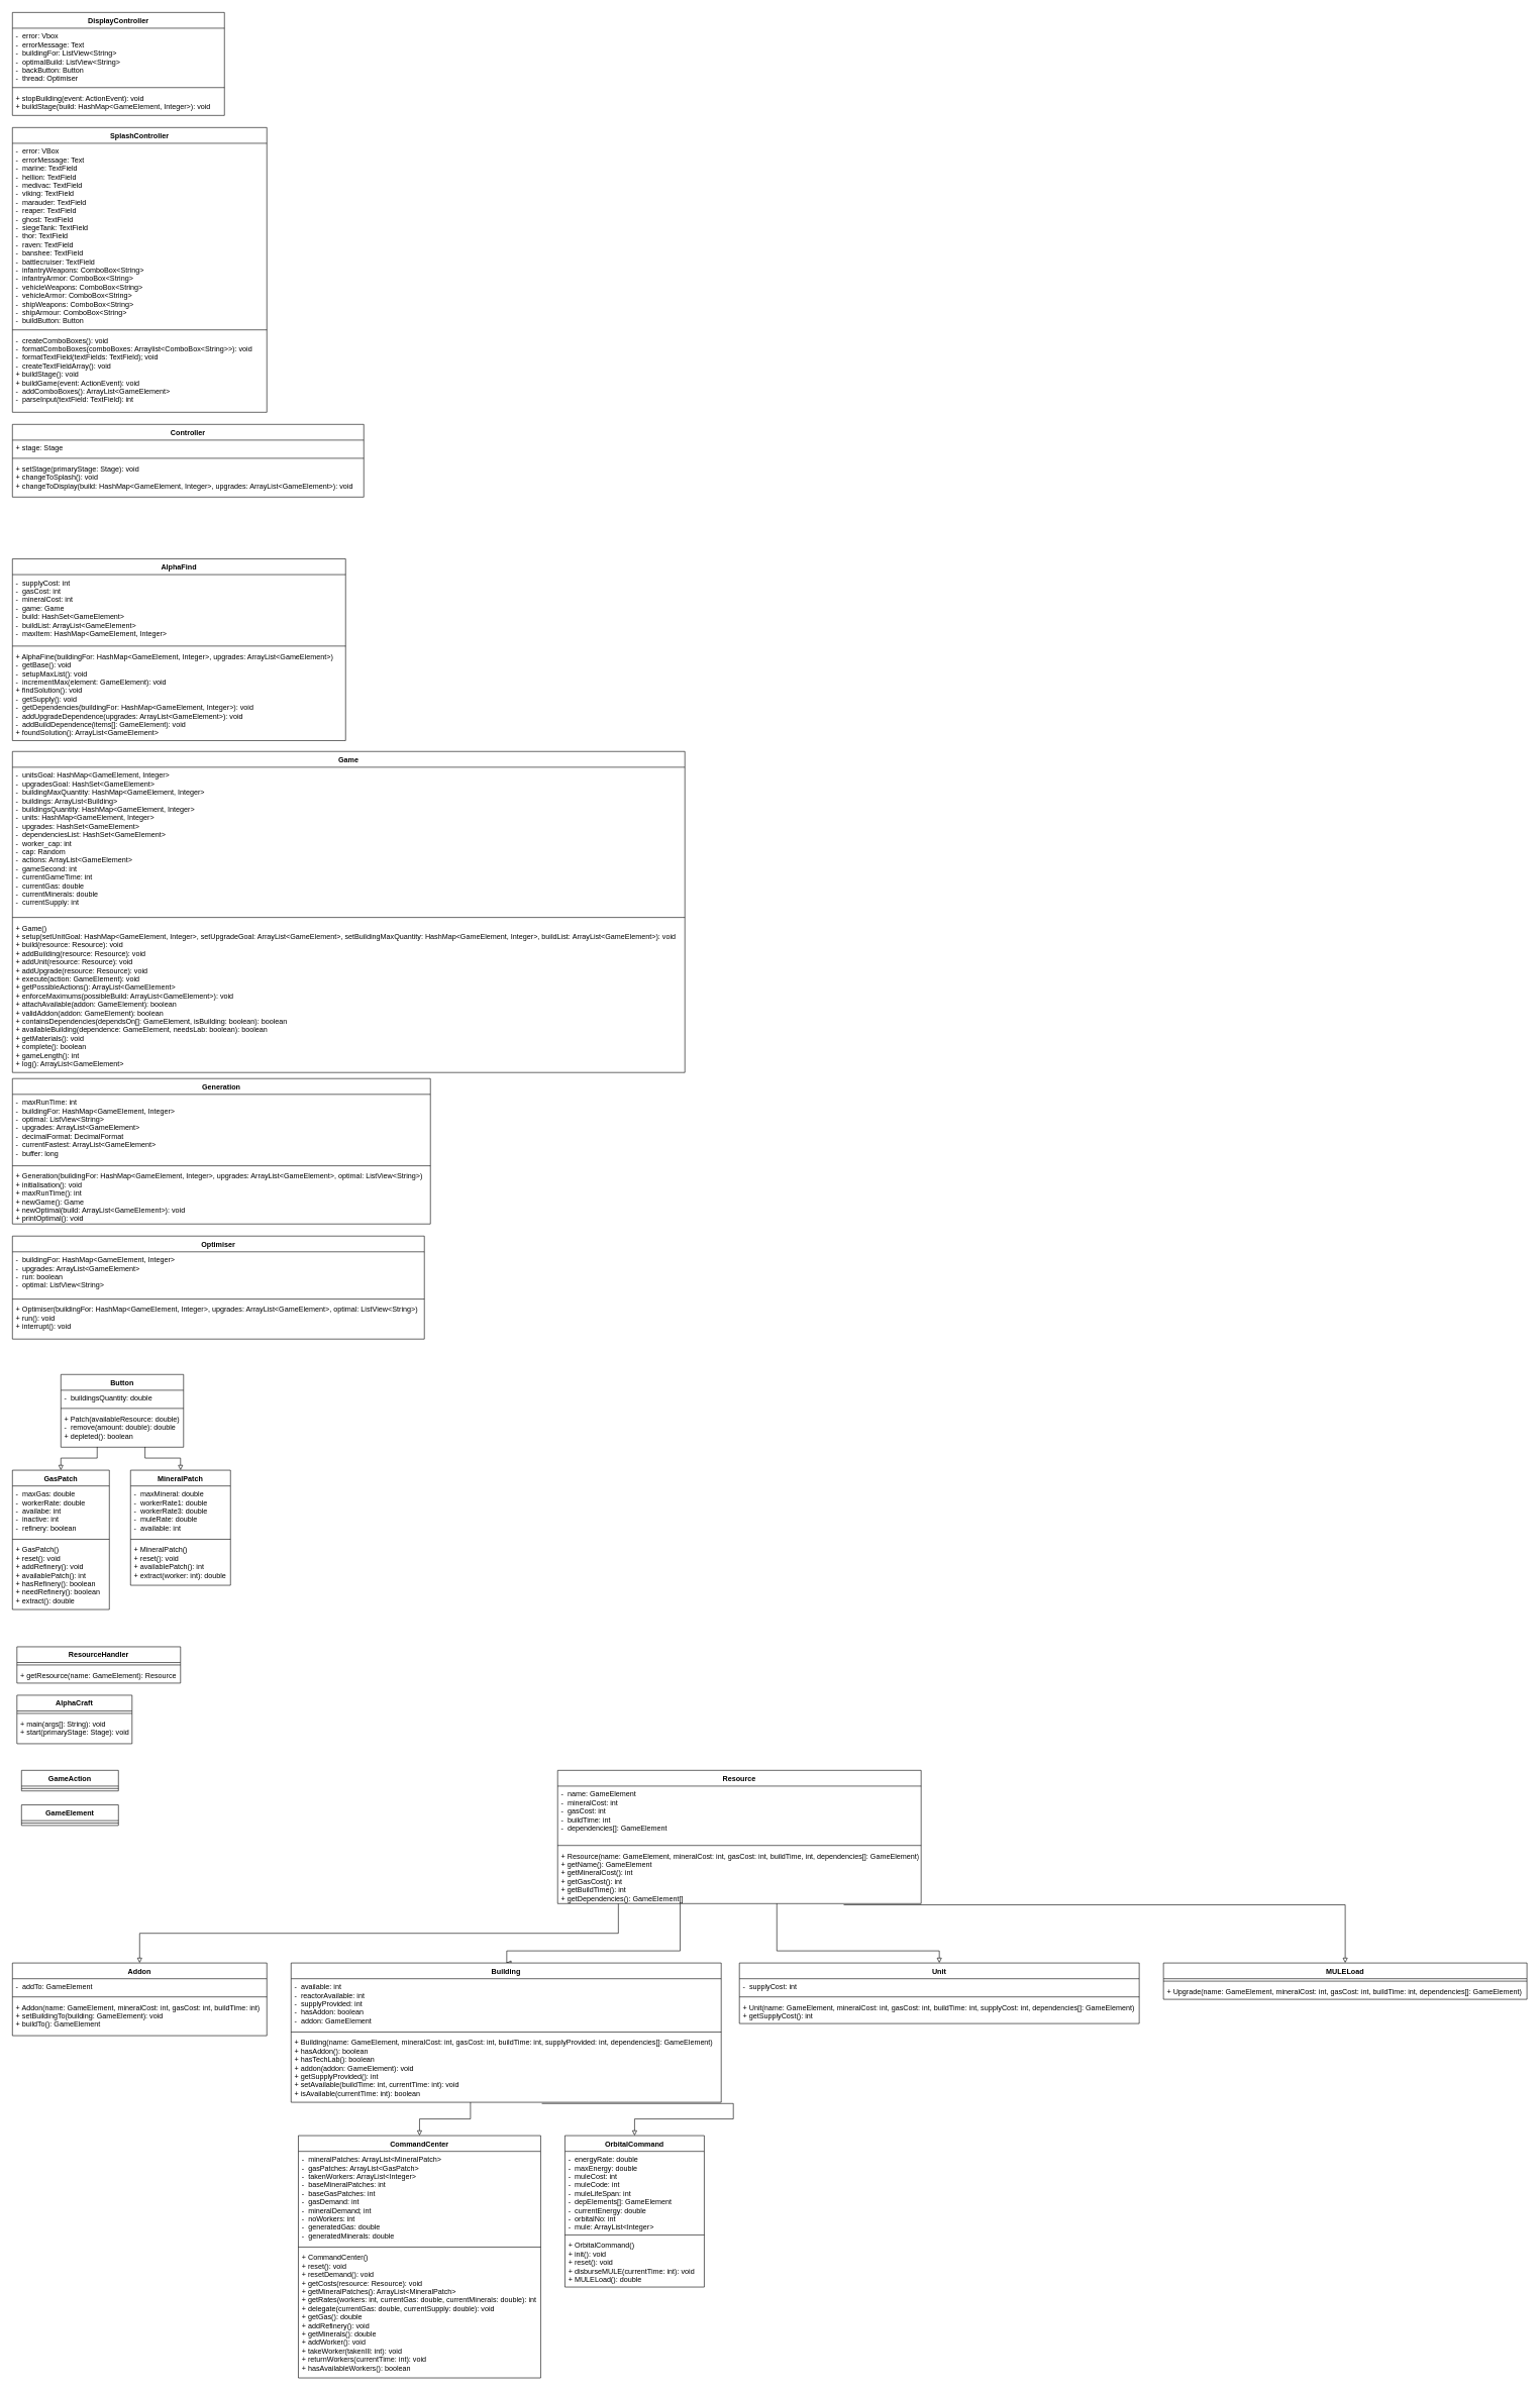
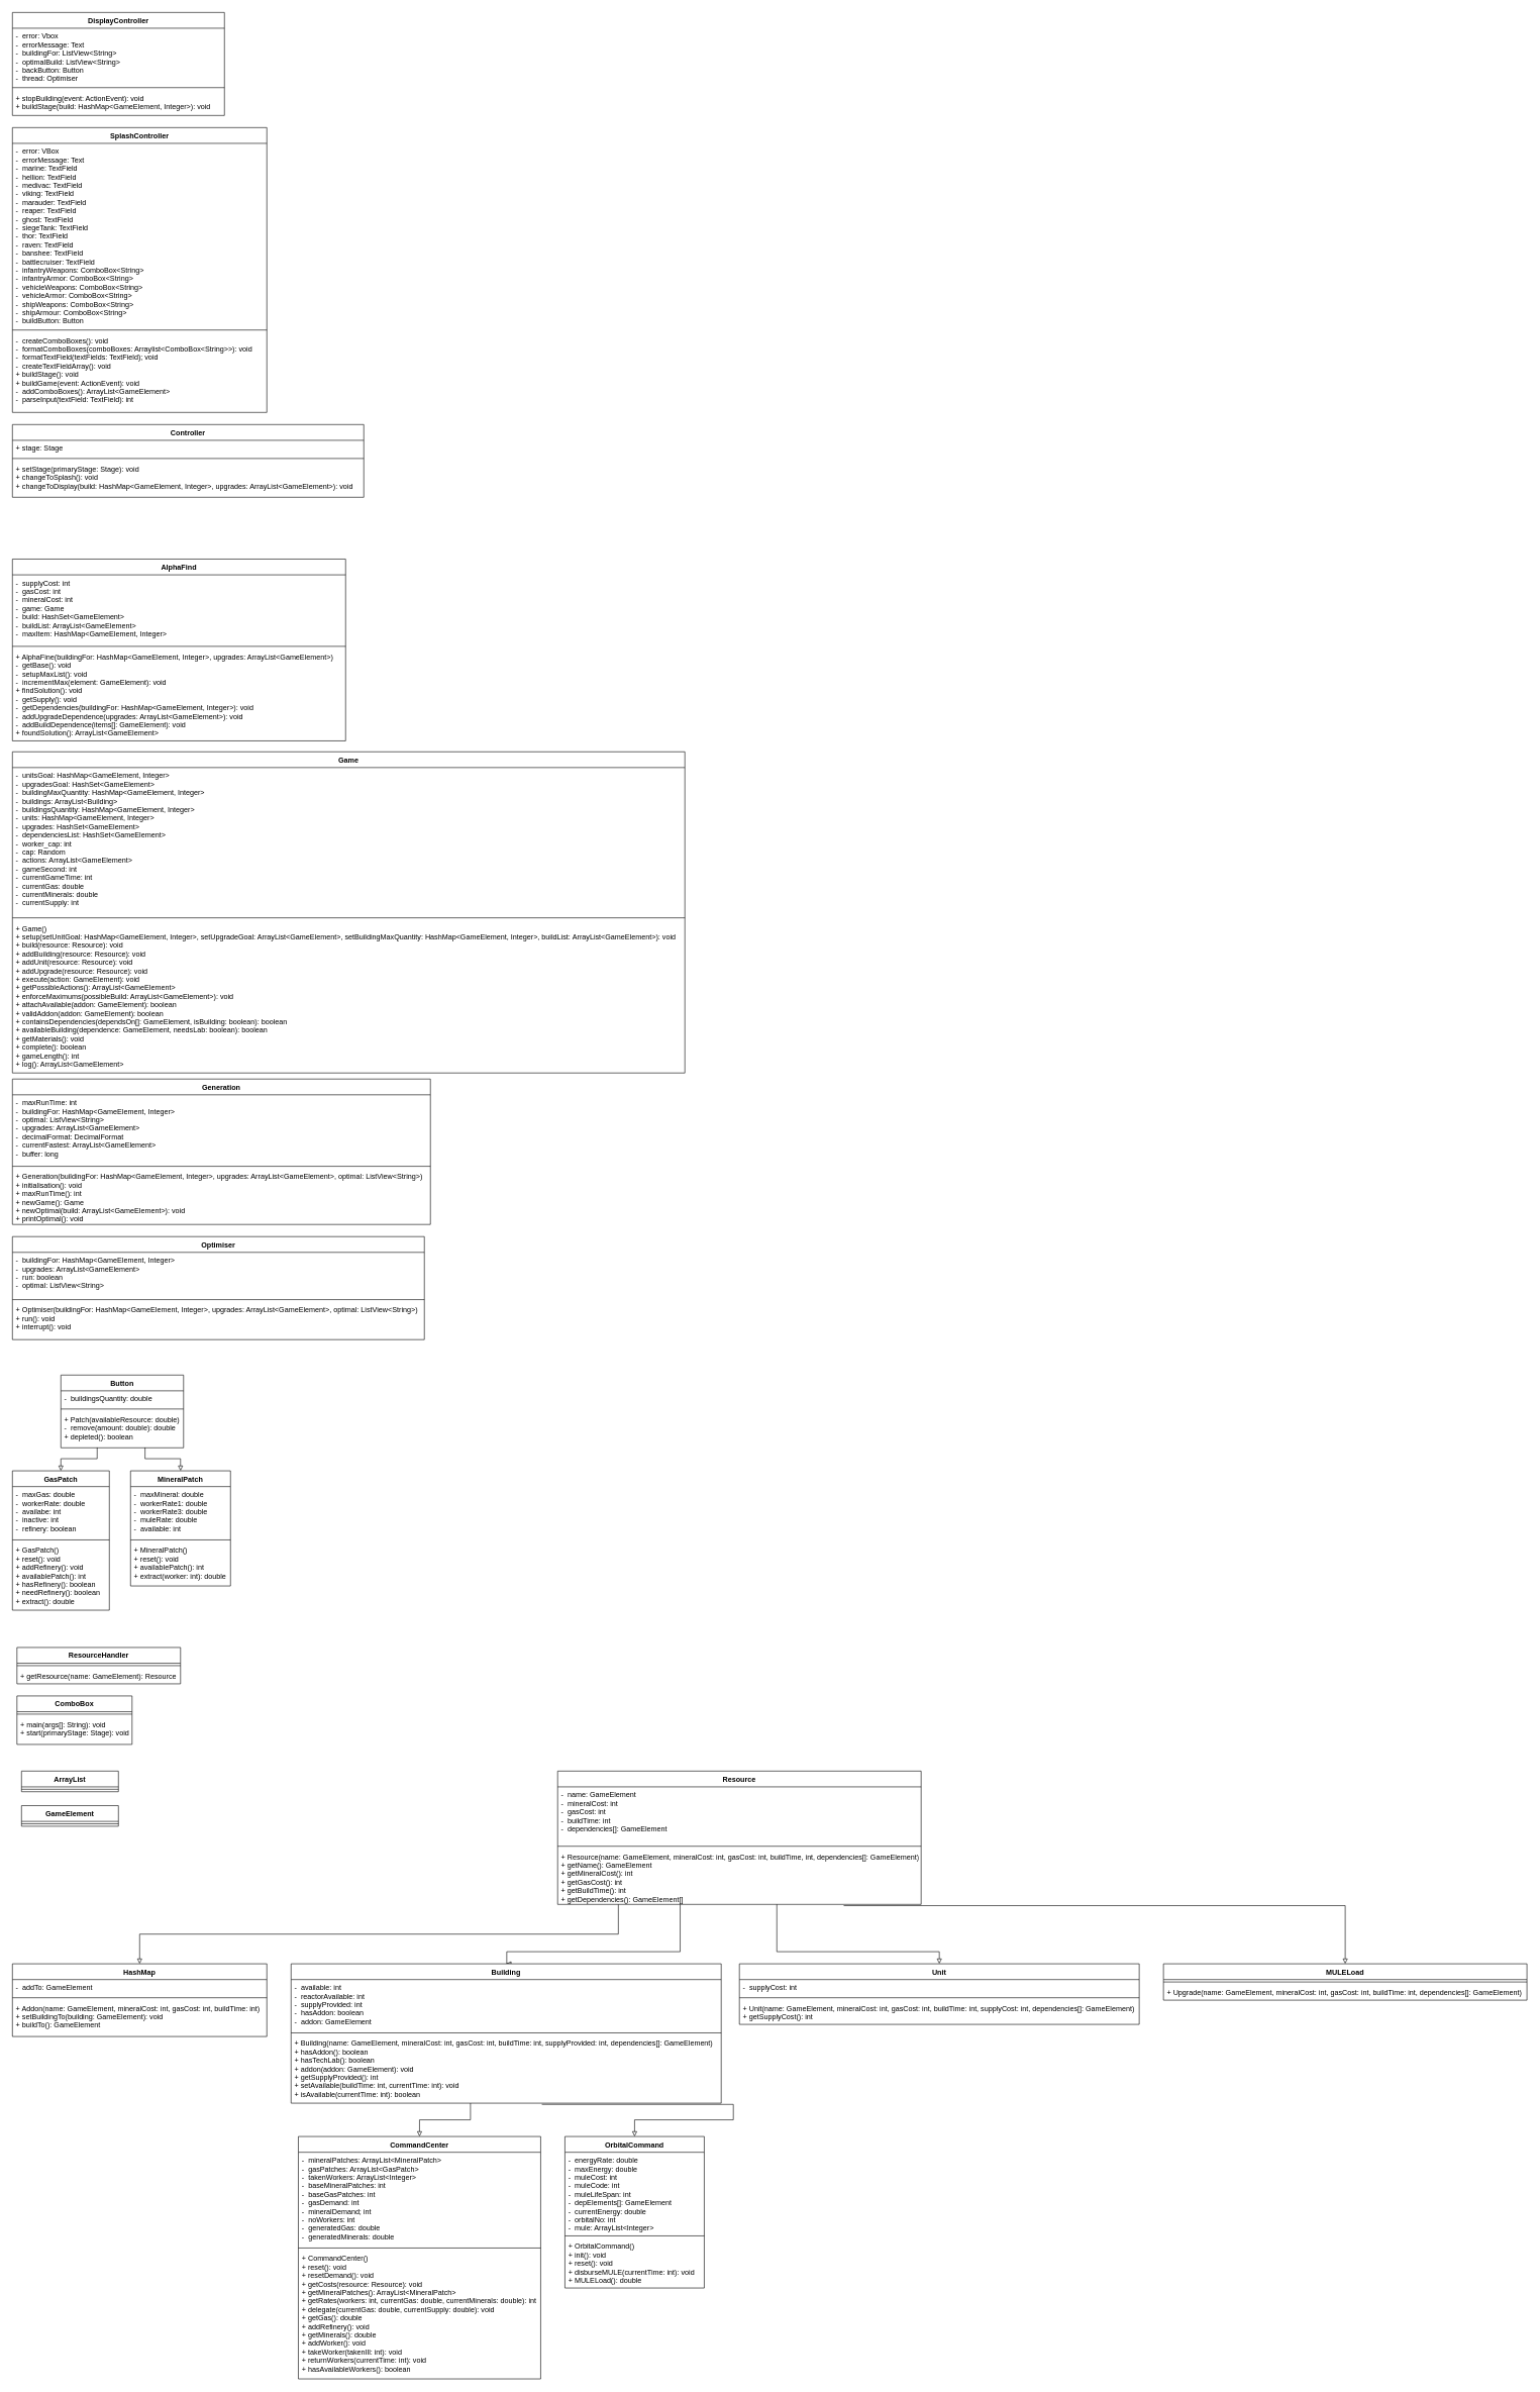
- <mxCell id="74" value="AlphaCraft" style="swimlane;fontStyle=1;align=center;verticalAlign=top;childLayout=stackLayout;horizontal=1;startSize=26;horizontalStack=0;resizeParent=1;resizeParentMax=0;resizeLast=0;collapsible=1;marginBottom=0;" parent="1" vertex="1"><mxGeometry x="27.5" y="2798" width="190" height="80" as="geometry" /></mxCell>
+ <mxCell id="74" value="ComboBox" style="swimlane;fontStyle=1;align=center;verticalAlign=top;childLayout=stackLayout;horizontal=1;startSize=26;horizontalStack=0;resizeParent=1;resizeParentMax=0;resizeLast=0;collapsible=1;marginBottom=0;" parent="1" vertex="1"><mxGeometry x="27.5" y="2798" width="190" height="80" as="geometry" /></mxCell>
- <mxCell id="45" value="GameAction" style="swimlane;fontStyle=1;align=center;verticalAlign=top;childLayout=stackLayout;horizontal=1;startSize=26;horizontalStack=0;resizeParent=1;resizeParentMax=0;resizeLast=0;collapsible=1;marginBottom=0;" parent="1" vertex="1"><mxGeometry x="35" y="2922" width="160" height="34" as="geometry" /></mxCell>
+ <mxCell id="45" value="ArrayList" style="swimlane;fontStyle=1;align=center;verticalAlign=top;childLayout=stackLayout;horizontal=1;startSize=26;horizontalStack=0;resizeParent=1;resizeParentMax=0;resizeLast=0;collapsible=1;marginBottom=0;" parent="1" vertex="1"><mxGeometry x="35" y="2922" width="160" height="34" as="geometry" /></mxCell>
- <mxCell id="31" value="Addon" style="swimlane;fontStyle=1;align=center;verticalAlign=top;childLayout=stackLayout;horizontal=1;startSize=26;horizontalStack=0;resizeParent=1;resizeParentMax=0;resizeLast=0;collapsible=1;marginBottom=0;" parent="1" vertex="1"><mxGeometry x="20" y="3240" width="420" height="120" as="geometry" /></mxCell>
+ <mxCell id="31" value="HashMap" style="swimlane;fontStyle=1;align=center;verticalAlign=top;childLayout=stackLayout;horizontal=1;startSize=26;horizontalStack=0;resizeParent=1;resizeParentMax=0;resizeLast=0;collapsible=1;marginBottom=0;" parent="1" vertex="1"><mxGeometry x="20" y="3240" width="420" height="120" as="geometry" /></mxCell>
